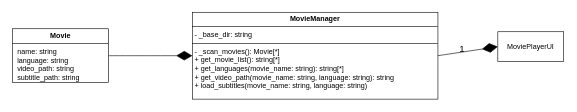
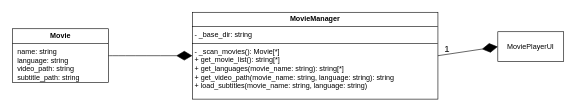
- <mxCell id="5" value="1" style="text;html=1;align=center;verticalAlign=middle;resizable=0;points=[];autosize=1;strokeColor=none;fillColor=none;fontSize=16;" parent="1" vertex="1"><mxGeometry x="755" y="66" width="30" height="30" as="geometry" /></mxCell>
+ <mxCell id="5" value="1" style="text;html=1;align=center;verticalAlign=middle;resizable=0;points=[];autosize=1;strokeColor=none;fillColor=none;fontSize=16;" parent="1" vertex="1"><mxGeometry x="730" y="66" width="30" height="30" as="geometry" /></mxCell>
